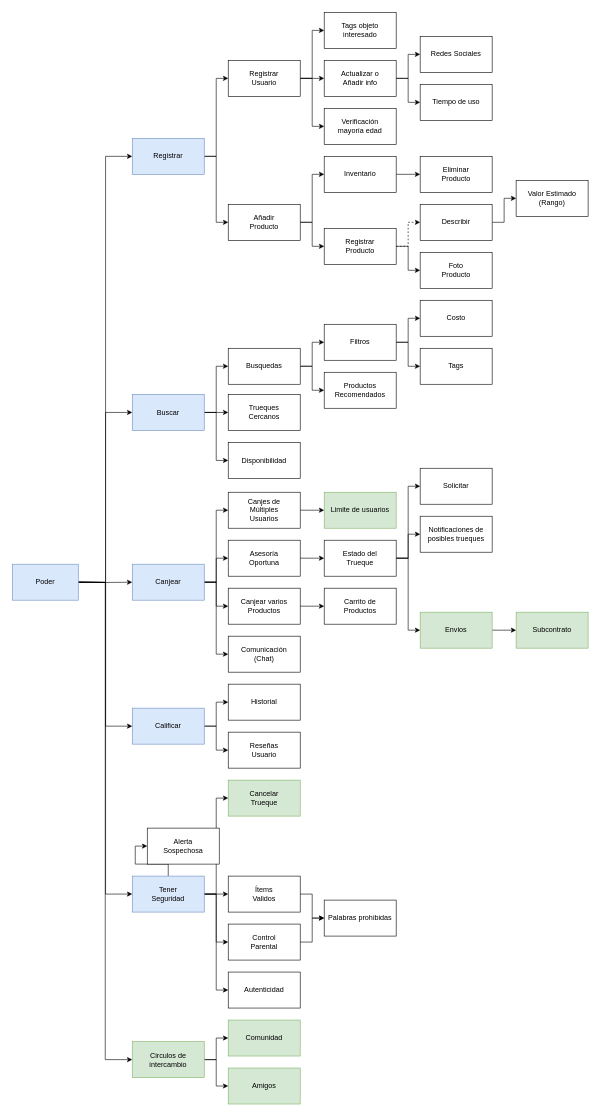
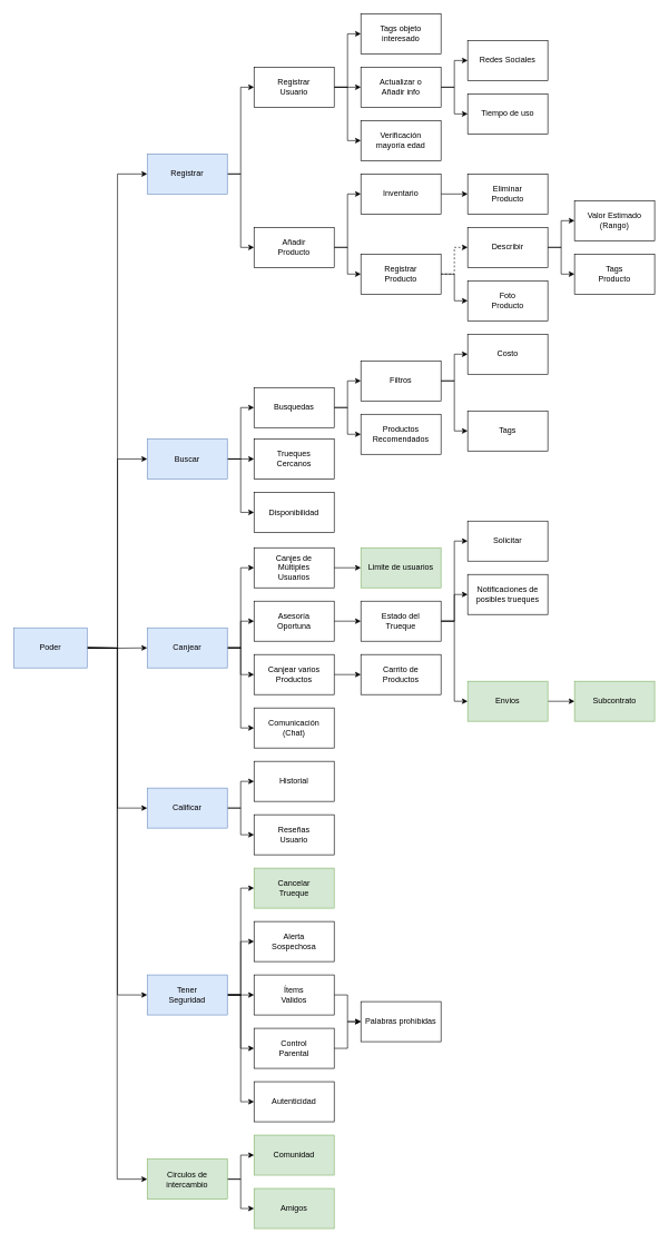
+ <mxCell id="50" style="edgeStyle=orthogonalEdgeStyle;rounded=0;orthogonalLoop=1;jettySize=auto;html=1;" parent="1" source="51" target="54" edge="1"><mxGeometry relative="1" as="geometry" /></mxCell>
+ <mxCell id="54" value="Tags&lt;br&gt;Producto" style="rounded=0;whiteSpace=wrap;html=1;" parent="1" vertex="1"><mxGeometry x="860" y="380" width="120" height="60" as="geometry" /></mxCell>
- <mxCell id="66" value="Tags" style="rounded=0;whiteSpace=wrap;html=1;" parent="1" vertex="1"><mxGeometry x="700" y="580" width="120" height="60" as="geometry" /></mxCell>
+ <mxCell id="66" value="Tags" style="rounded=0;whiteSpace=wrap;html=1;" parent="1" vertex="1"><mxGeometry x="700" y="615" width="120" height="60" as="geometry" /></mxCell>
- <mxCell id="88" value="Alerta&lt;br&gt;Sospechosa" style="rounded=0;whiteSpace=wrap;html=1;" parent="1" vertex="1"><mxGeometry x="245" y="1380" width="120" height="60" as="geometry" /></mxCell>
+ <mxCell id="88" value="Alerta&lt;br&gt;Sospechosa" style="rounded=0;whiteSpace=wrap;html=1;" parent="1" vertex="1"><mxGeometry x="380" y="1380" width="120" height="60" as="geometry" /></mxCell>
